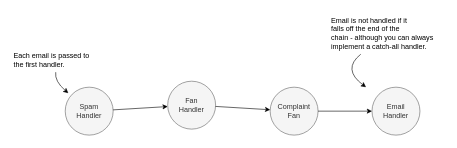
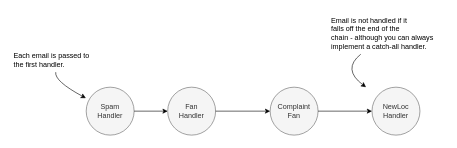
- <mxCell id="3" value="Fan&lt;br&gt;Handler" style="ellipse;whiteSpace=wrap;html=1;aspect=fixed;fillColor=#f5f5f5;fontColor=#333333;strokeColor=#666666;verticalAlign=middle;" vertex="1" parent="1"><mxGeometry x="279" y="135" width="80" height="80" as="geometry" /></mxCell>
+ <mxCell id="3" value="Fan&lt;br&gt;Handler" style="ellipse;whiteSpace=wrap;html=1;aspect=fixed;fillColor=#f5f5f5;fontColor=#333333;strokeColor=#666666;verticalAlign=middle;" vertex="1" parent="1"><mxGeometry x="279" y="145" width="80" height="80" as="geometry" /></mxCell>
- <mxCell id="2" value="Spam&lt;br&gt;Handler" style="ellipse;whiteSpace=wrap;html=1;aspect=fixed;fillColor=#f5f5f5;fontColor=#333333;strokeColor=#666666;verticalAlign=middle;" vertex="1" parent="1"><mxGeometry x="108" y="145" width="80" height="80" as="geometry" /></mxCell>
+ <mxCell id="2" value="Spam&lt;br&gt;Handler" style="ellipse;whiteSpace=wrap;html=1;aspect=fixed;fillColor=#f5f5f5;fontColor=#333333;strokeColor=#666666;verticalAlign=middle;" vertex="1" parent="1"><mxGeometry x="143" y="145" width="80" height="80" as="geometry" /></mxCell>
- <mxCell id="4" value="Email&lt;br&gt;Handler" style="ellipse;whiteSpace=wrap;html=1;aspect=fixed;fillColor=#f5f5f5;fontColor=#333333;strokeColor=#666666;verticalAlign=middle;" vertex="1" parent="1"><mxGeometry x="620" y="145" width="80" height="80" as="geometry" /></mxCell>
+ <mxCell id="4" value="NewLoc&lt;br&gt;Handler" style="ellipse;whiteSpace=wrap;html=1;aspect=fixed;fillColor=#f5f5f5;fontColor=#333333;strokeColor=#666666;verticalAlign=middle;" vertex="1" parent="1"><mxGeometry x="620" y="145" width="80" height="80" as="geometry" /></mxCell>
